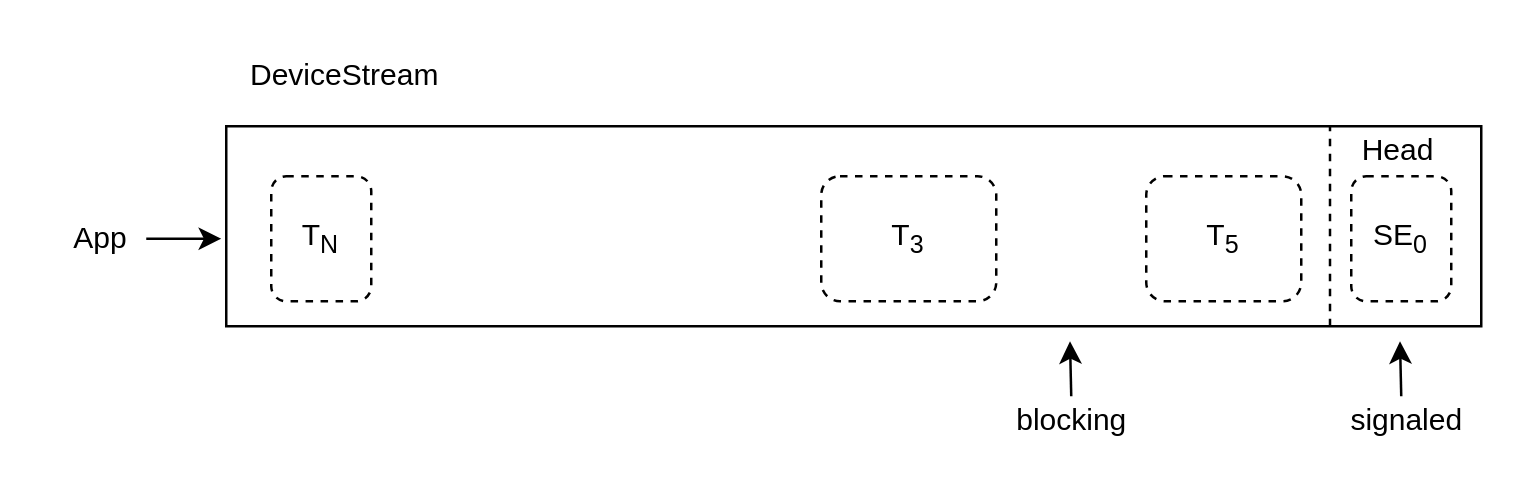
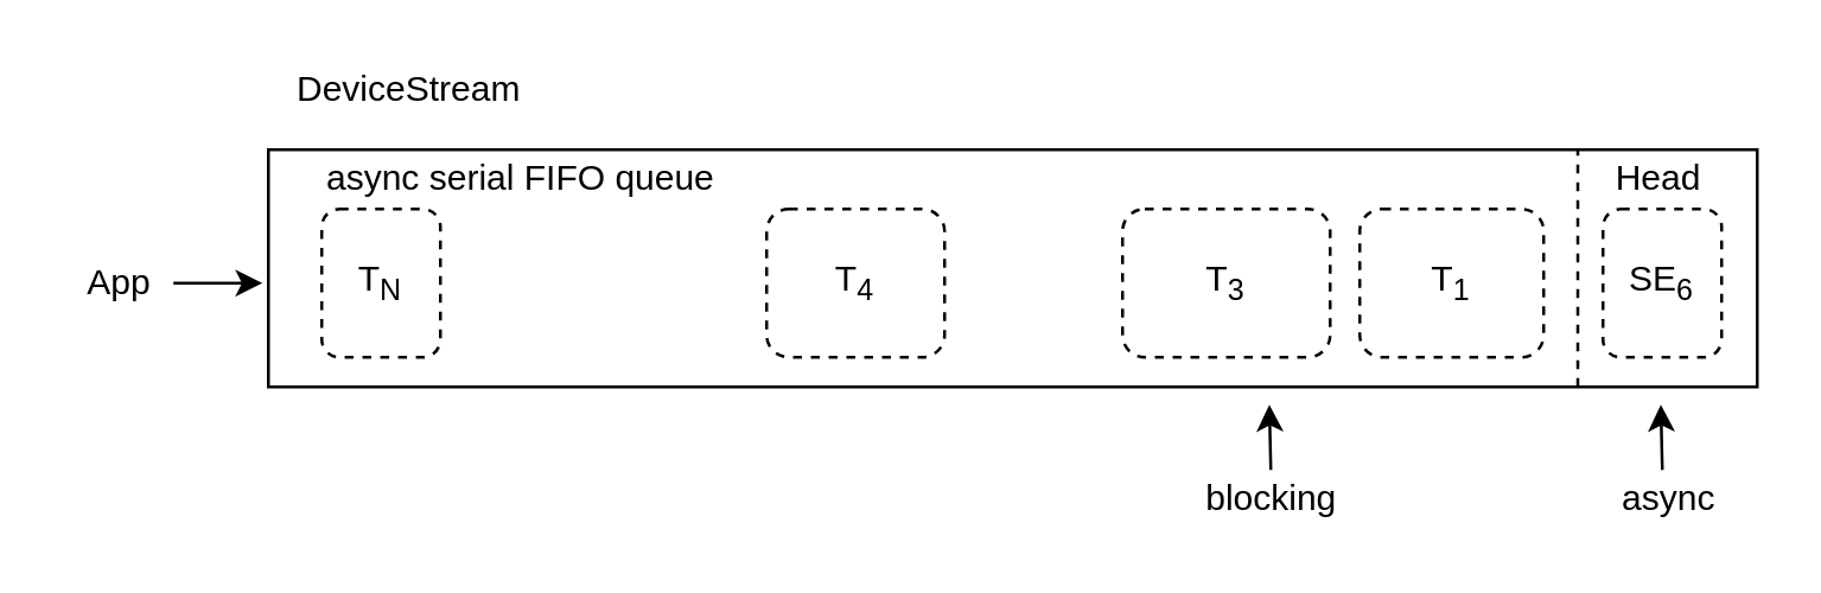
+ <mxCell id="6" value="async serial FIFO queue" style="text;html=1;strokeColor=none;fillColor=none;align=left;verticalAlign=middle;whiteSpace=wrap;rounded=0;" parent="1" vertex="1"><mxGeometry x="108" y="50" width="140" height="20" as="geometry" /></mxCell>
+ <mxCell id="10" value="T&lt;sub&gt;4&lt;/sub&gt;" style="text;html=1;strokeColor=#000000;fillColor=none;align=center;verticalAlign=middle;whiteSpace=wrap;rounded=1;dashed=1;" parent="1" vertex="1"><mxGeometry x="258" y="70" width="60" height="50" as="geometry" /></mxCell>
- <mxCell id="9" value="T&lt;sub&gt;3&lt;/sub&gt;" style="text;html=1;strokeColor=#000000;fillColor=none;align=center;verticalAlign=middle;whiteSpace=wrap;rounded=1;dashed=1;" parent="1" vertex="1"><mxGeometry x="328" y="70" width="70" height="50" as="geometry" /></mxCell>
+ <mxCell id="9" value="T&lt;sub&gt;3&lt;/sub&gt;" style="text;html=1;strokeColor=#000000;fillColor=none;align=center;verticalAlign=middle;whiteSpace=wrap;rounded=1;dashed=1;" parent="1" vertex="1"><mxGeometry x="378" y="70" width="70" height="50" as="geometry" /></mxCell>
- <mxCell id="8" value="T&lt;sub&gt;5&lt;/sub&gt;" style="text;html=1;strokeColor=#000000;fillColor=none;align=center;verticalAlign=middle;whiteSpace=wrap;rounded=1;dashed=1;" parent="1" vertex="1"><mxGeometry x="458" y="70" width="62" height="50" as="geometry" /></mxCell>
+ <mxCell id="8" value="T&lt;sub&gt;1&lt;/sub&gt;" style="text;html=1;strokeColor=#000000;fillColor=none;align=center;verticalAlign=middle;whiteSpace=wrap;rounded=1;dashed=1;" parent="1" vertex="1"><mxGeometry x="458" y="70" width="62" height="50" as="geometry" /></mxCell>
- <mxCell id="7" value="SE&lt;sub&gt;0&lt;/sub&gt;" style="text;html=1;strokeColor=#000000;fillColor=none;align=center;verticalAlign=middle;whiteSpace=wrap;rounded=1;dashed=1;" parent="1" vertex="1"><mxGeometry x="540" y="70" width="40" height="50" as="geometry" /></mxCell>
+ <mxCell id="7" value="SE&lt;sub&gt;6&lt;/sub&gt;" style="text;html=1;strokeColor=#000000;fillColor=none;align=center;verticalAlign=middle;whiteSpace=wrap;rounded=1;dashed=1;" parent="1" vertex="1"><mxGeometry x="540" y="70" width="40" height="50" as="geometry" /></mxCell>
- <mxCell id="14" value="signaled&lt;br&gt;" style="text;html=1;resizable=0;points=[];autosize=1;align=center;verticalAlign=top;spacingTop=-4;" vertex="1" parent="1"><mxGeometry x="532" y="158" width="60" height="20" as="geometry" /></mxCell>
+ <mxCell id="14" value="async&lt;br&gt;" style="text;html=1;resizable=0;points=[];autosize=1;align=center;verticalAlign=top;spacingTop=-4;" vertex="1" parent="1"><mxGeometry x="532" y="158" width="60" height="20" as="geometry" /></mxCell>
